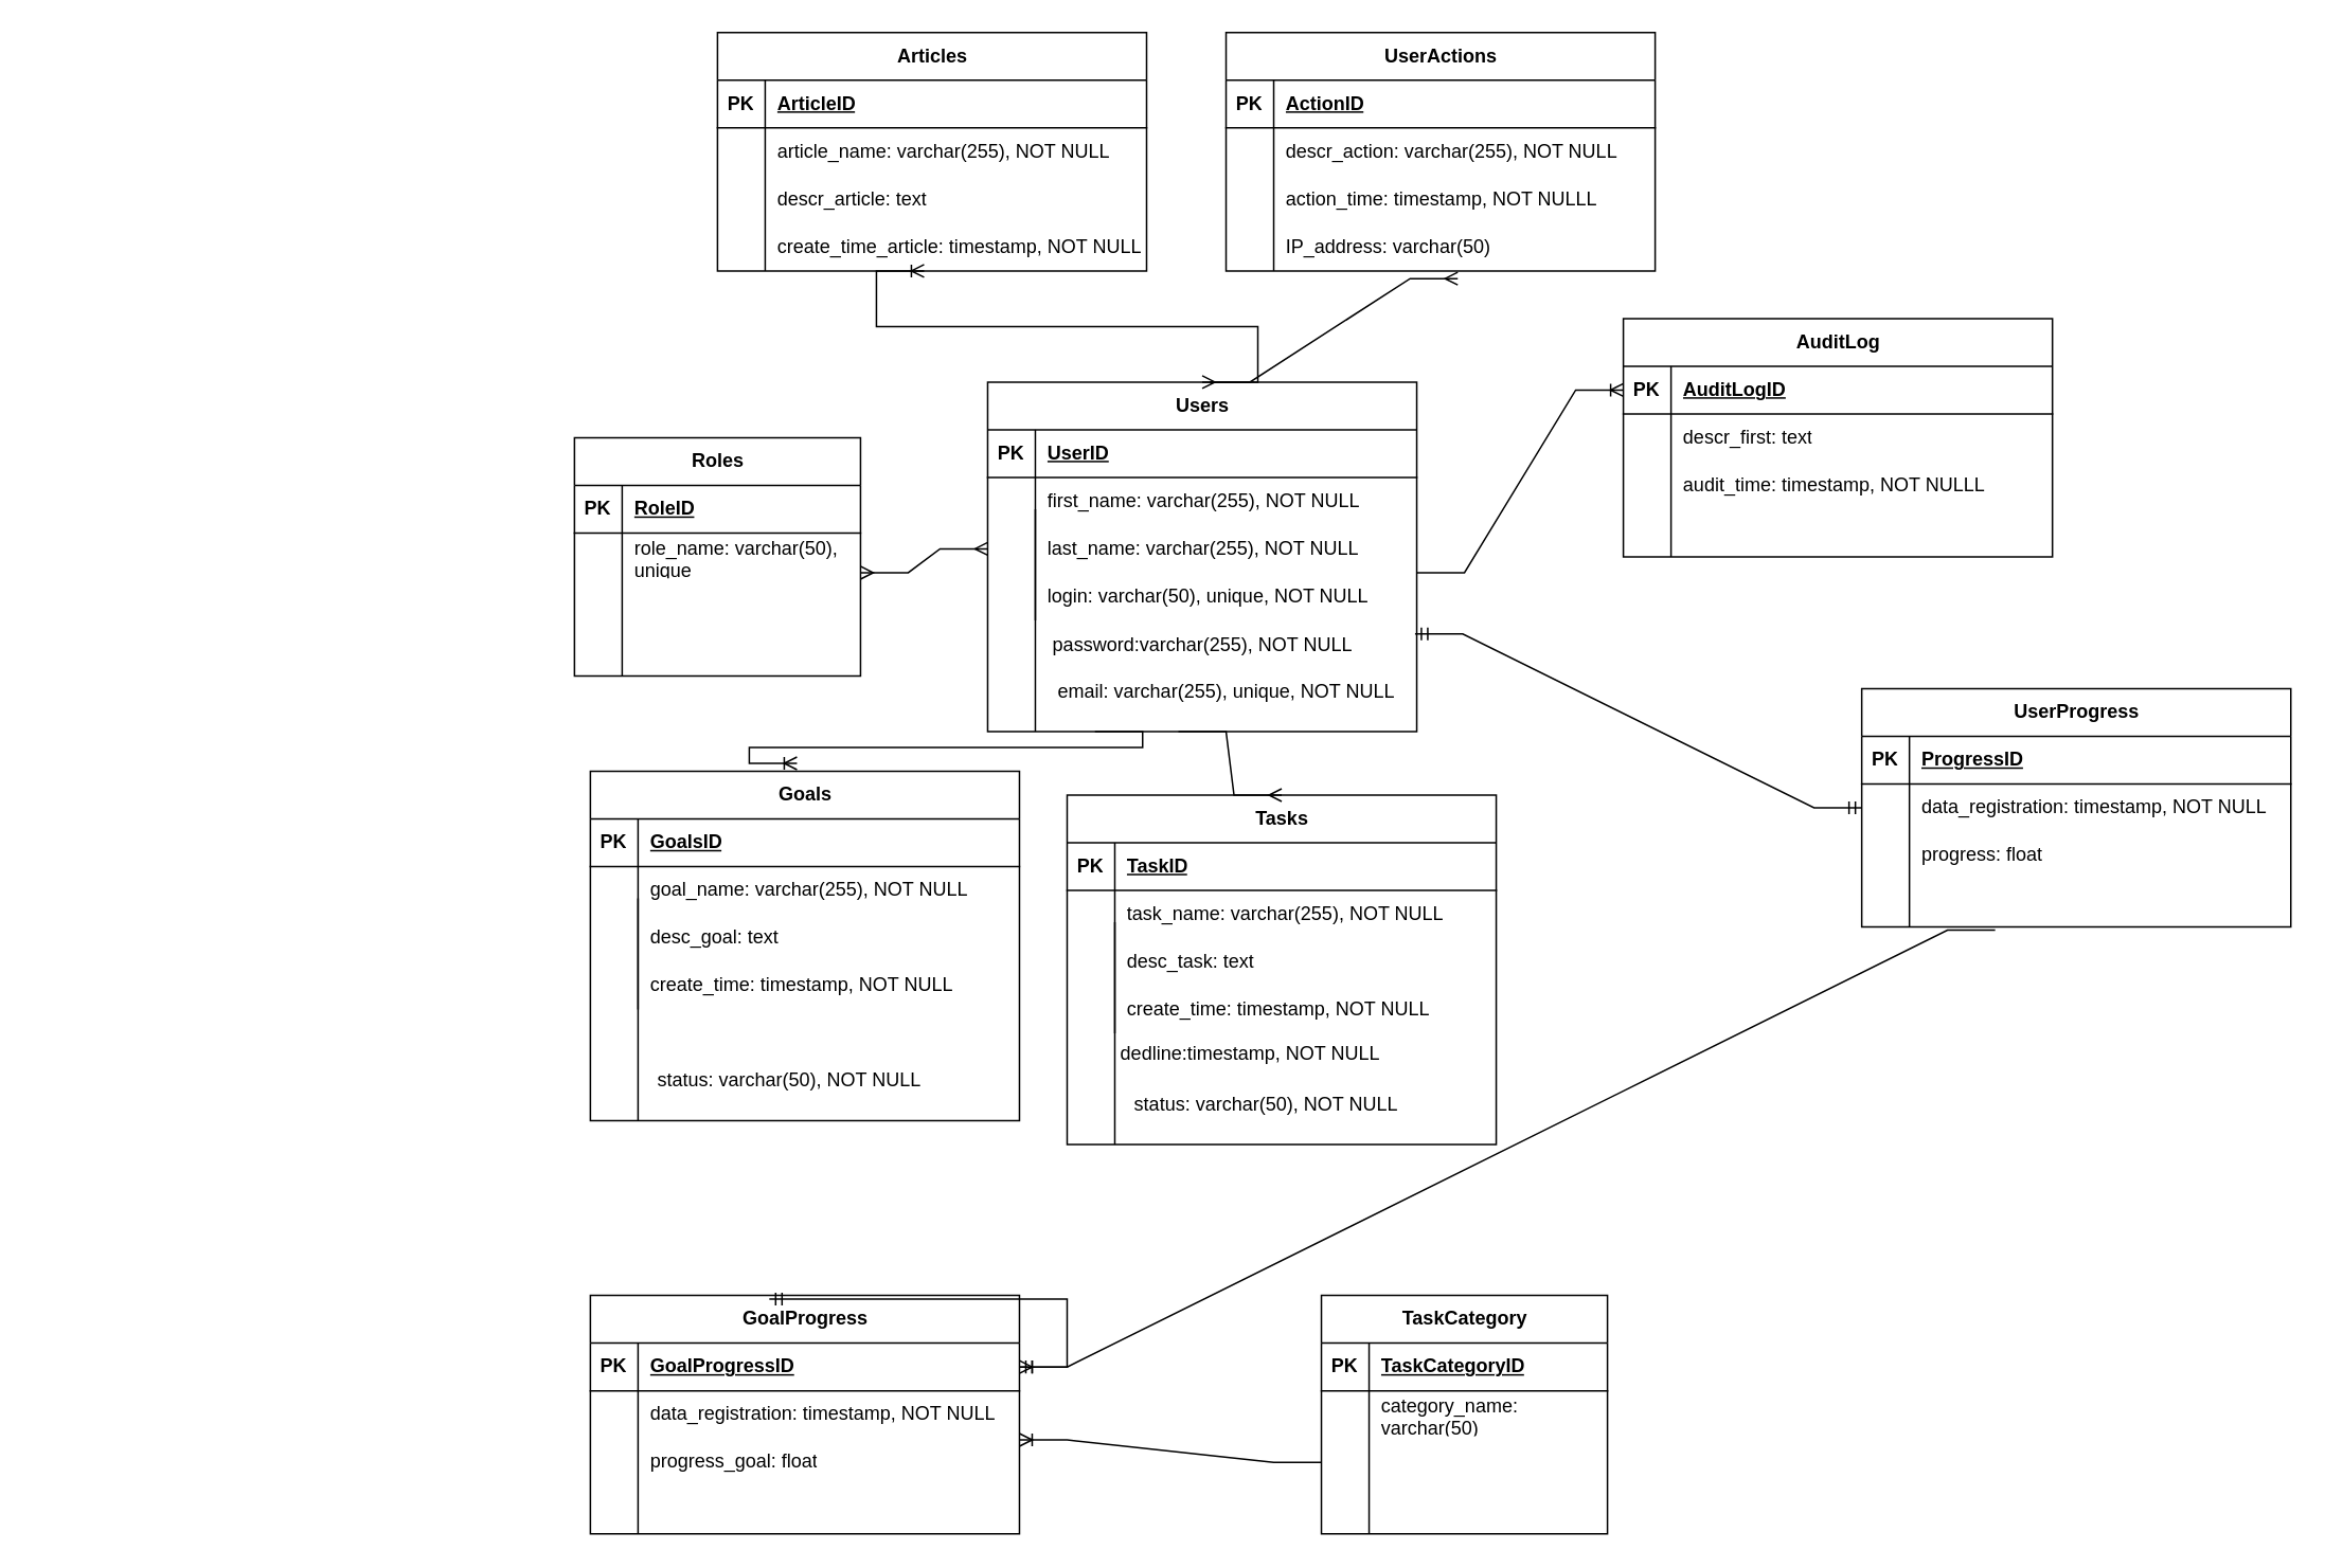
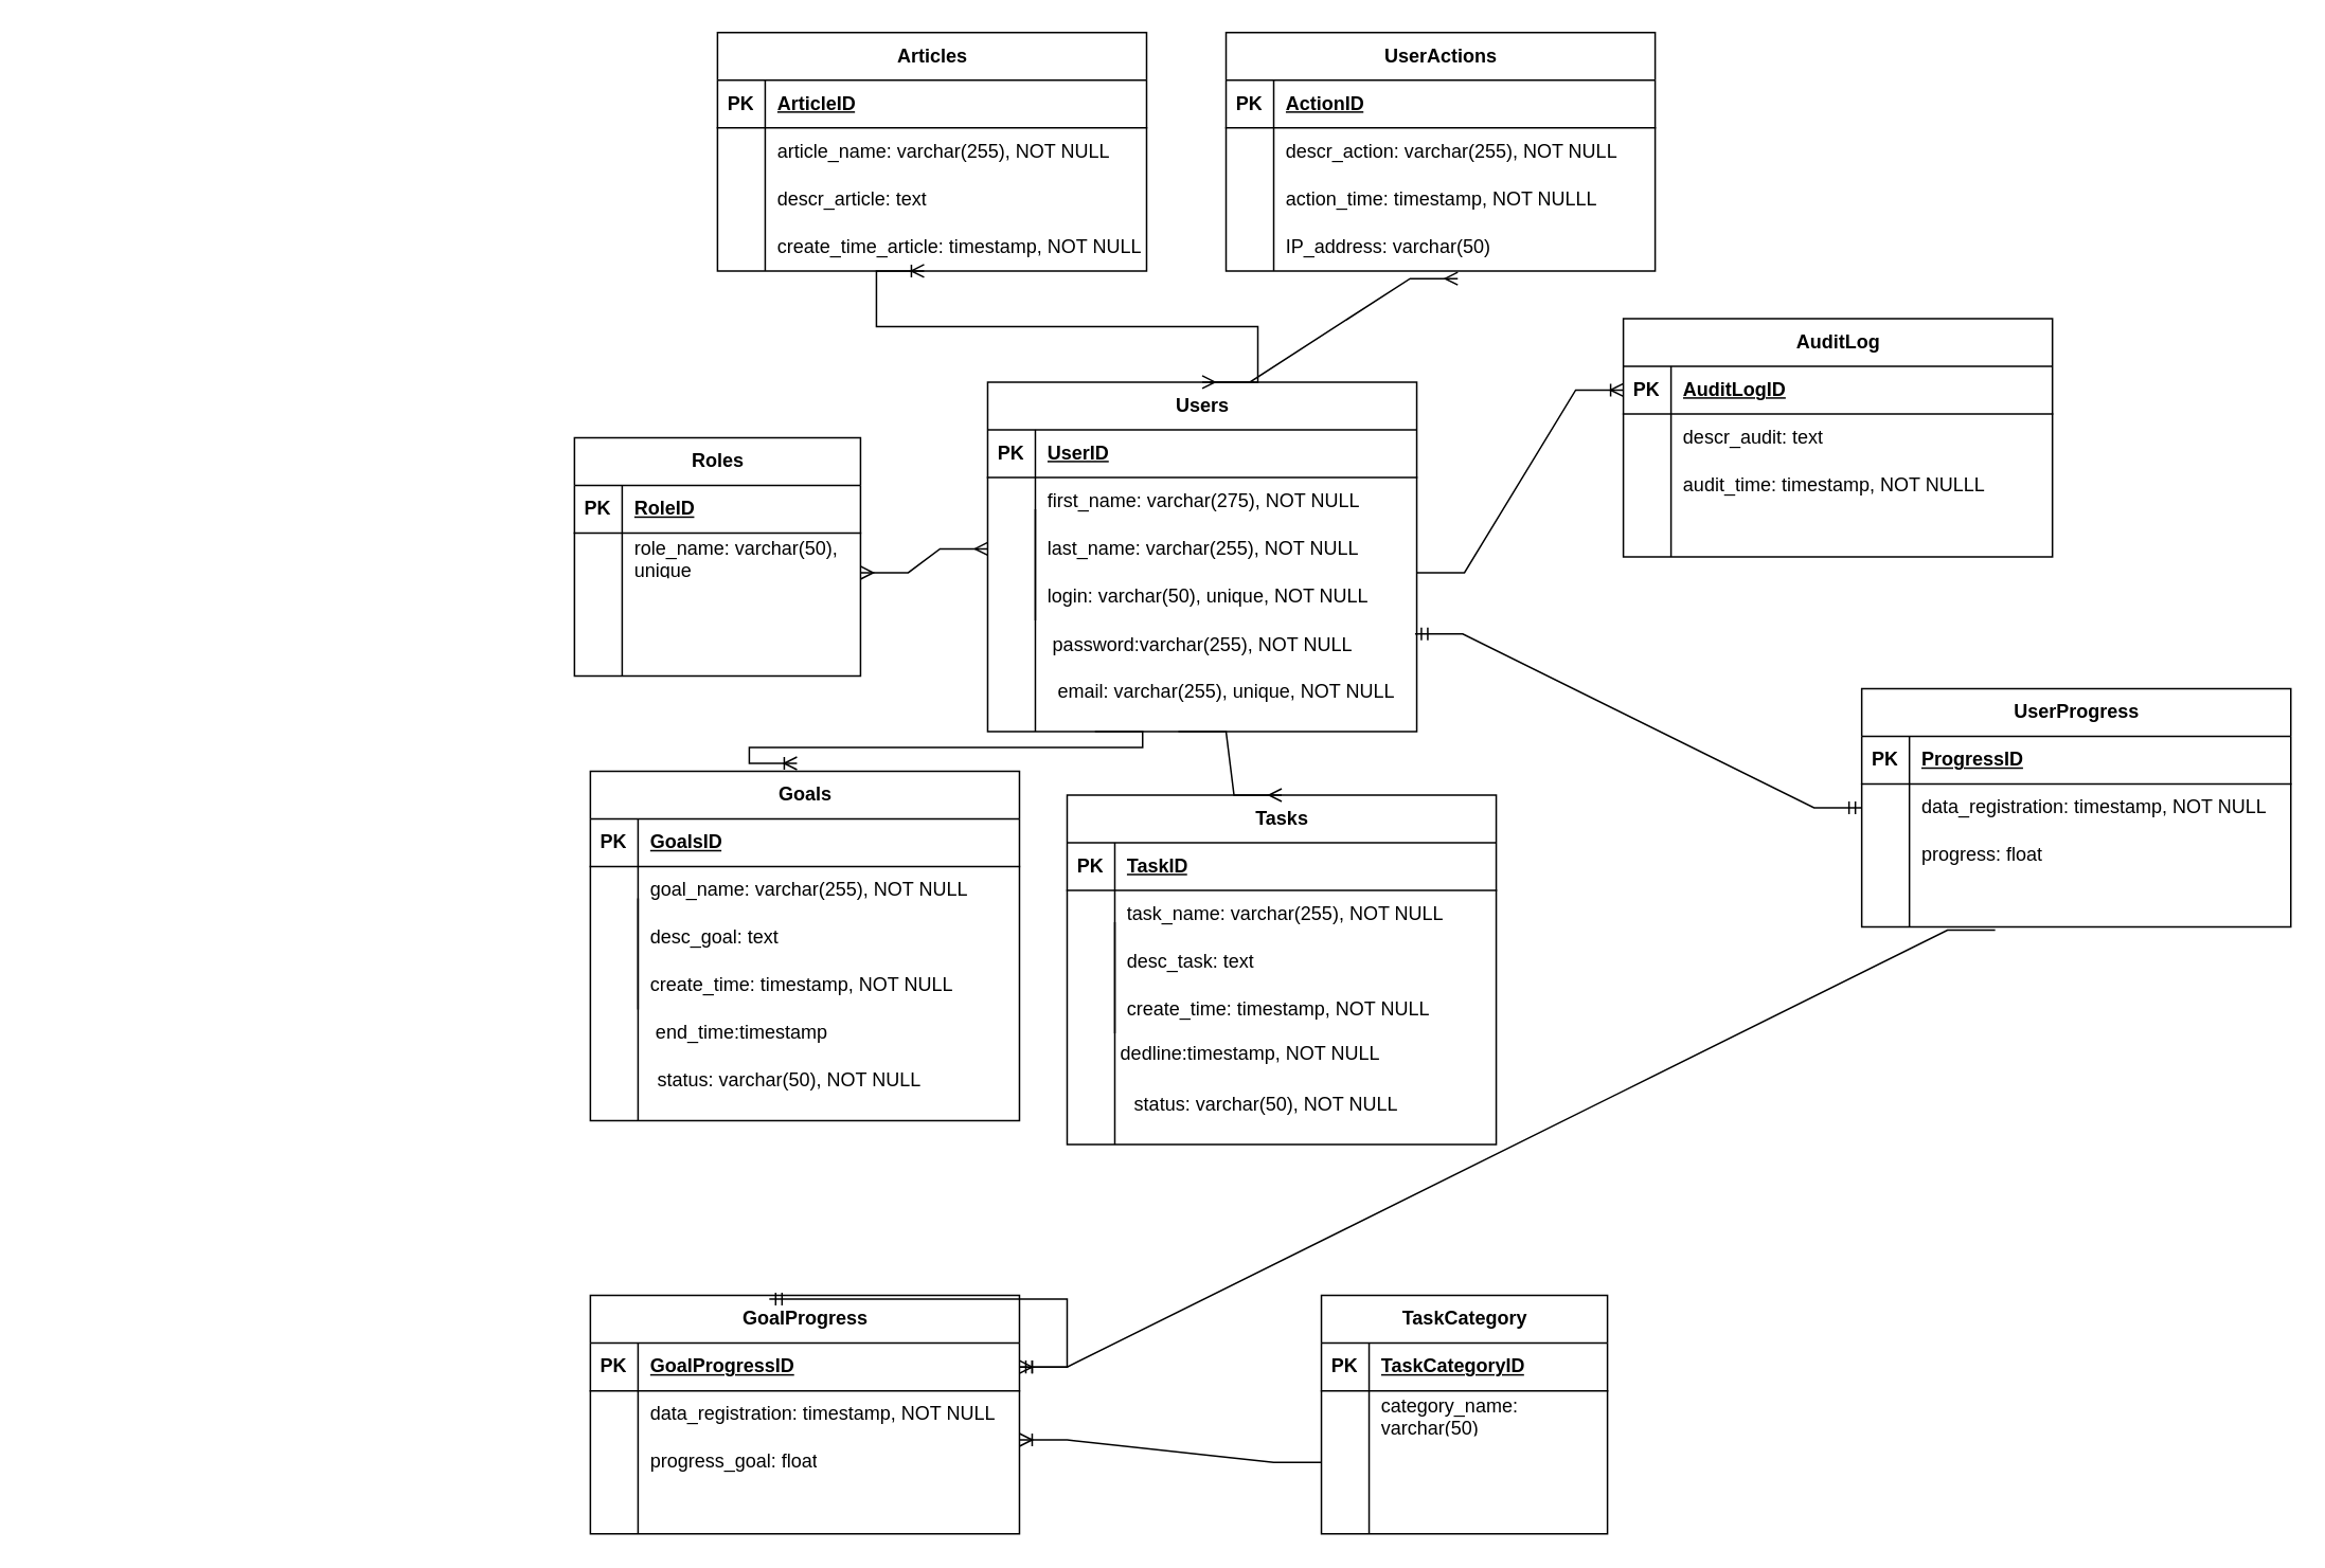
- <mxCell id="51" value="descr_first:&amp;nbsp;text" style="shape=partialRectangle;connectable=0;fillColor=none;top=0;left=0;bottom=0;right=0;align=left;spacingLeft=6;overflow=hidden;whiteSpace=wrap;html=1;" vertex="1" parent="49"><mxGeometry x="30" width="240" height="30" as="geometry"><mxRectangle width="240" height="30" as="alternateBounds" /></mxGeometry></mxCell>
+ <mxCell id="51" value="descr_audit:&amp;nbsp;text" style="shape=partialRectangle;connectable=0;fillColor=none;top=0;left=0;bottom=0;right=0;align=left;spacingLeft=6;overflow=hidden;whiteSpace=wrap;html=1;" vertex="1" parent="49"><mxGeometry x="30" width="240" height="30" as="geometry"><mxRectangle width="240" height="30" as="alternateBounds" /></mxGeometry></mxCell>
- <mxCell id="8" value="first_name:&amp;nbsp;varchar(255), NOT NULL" style="shape=partialRectangle;connectable=0;fillColor=none;top=0;left=0;bottom=0;right=0;align=left;spacingLeft=6;overflow=hidden;whiteSpace=wrap;html=1;" vertex="1" parent="6"><mxGeometry x="30" width="240" height="30" as="geometry"><mxRectangle width="240" height="30" as="alternateBounds" /></mxGeometry></mxCell>
+ <mxCell id="8" value="first_name:&amp;nbsp;varchar(275), NOT NULL" style="shape=partialRectangle;connectable=0;fillColor=none;top=0;left=0;bottom=0;right=0;align=left;spacingLeft=6;overflow=hidden;whiteSpace=wrap;html=1;" vertex="1" parent="6"><mxGeometry x="30" width="240" height="30" as="geometry"><mxRectangle width="240" height="30" as="alternateBounds" /></mxGeometry></mxCell>
+ <mxCell id="114" value="end_time:timestamp" style="text;html=1;align=center;verticalAlign=middle;resizable=0;points=[];autosize=1;strokeColor=none;fillColor=none;" vertex="1" parent="1"><mxGeometry x="401" y="635" width="130" height="30" as="geometry" /></mxCell>
